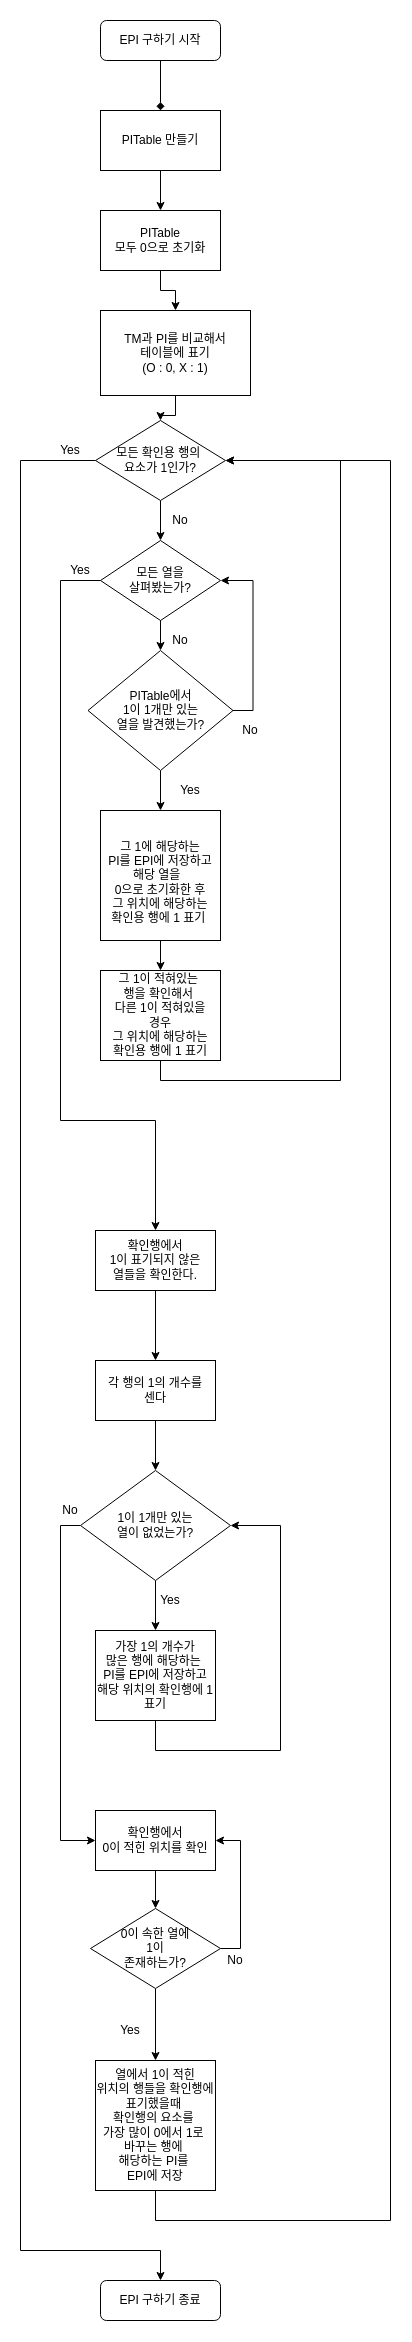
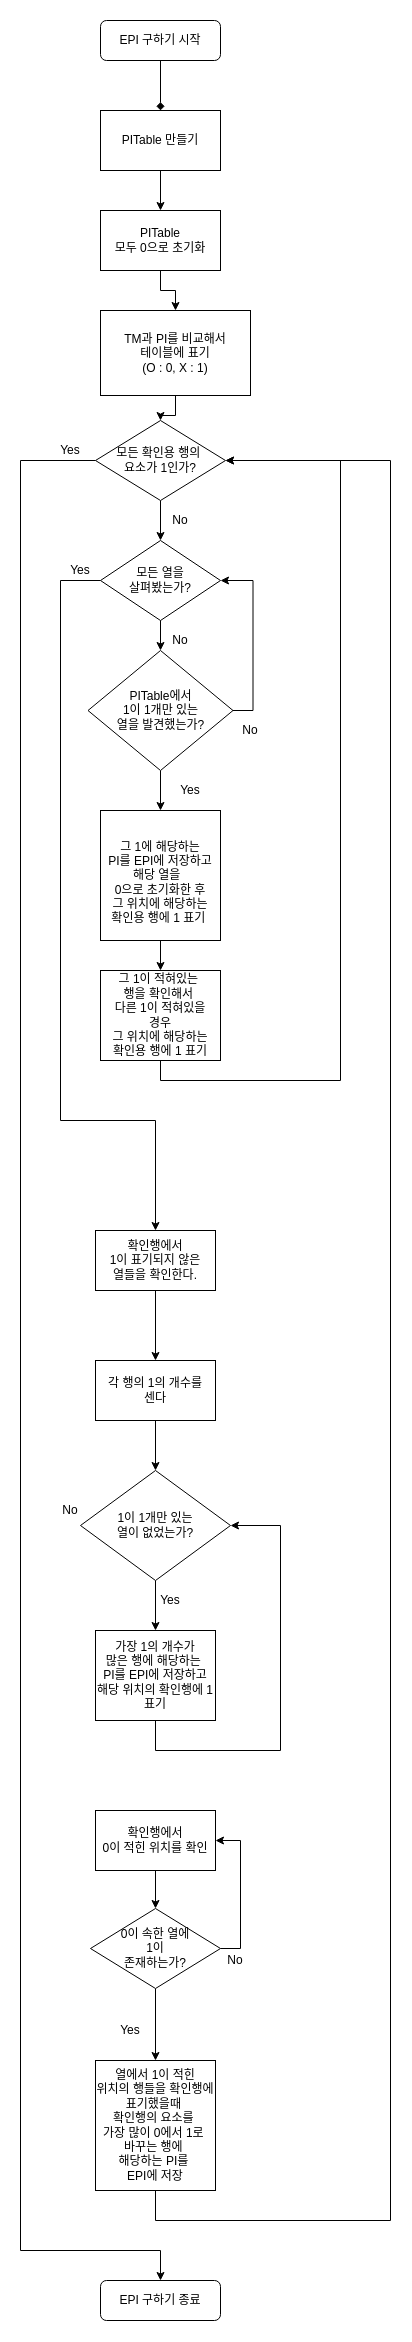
- <mxCell id="35" style="edgeStyle=orthogonalEdgeStyle;rounded=0;orthogonalLoop=1;jettySize=auto;html=1;exitX=0;exitY=0.5;exitDx=0;exitDy=0;entryX=0;entryY=0.5;entryDx=0;entryDy=0;" edge="1" parent="1" source="36" target="41"><mxGeometry relative="1" as="geometry" /></mxCell>
